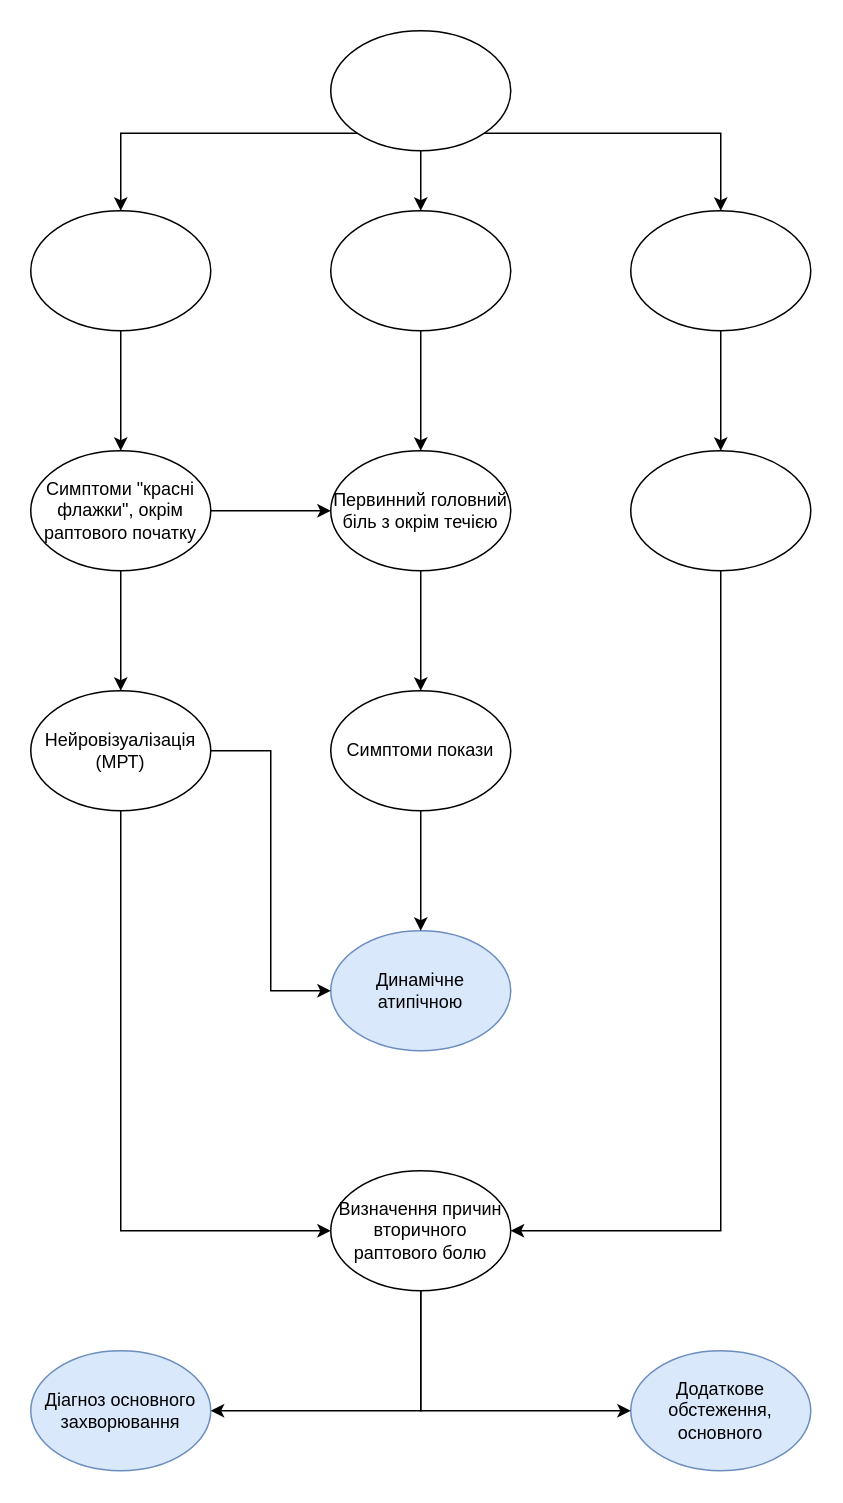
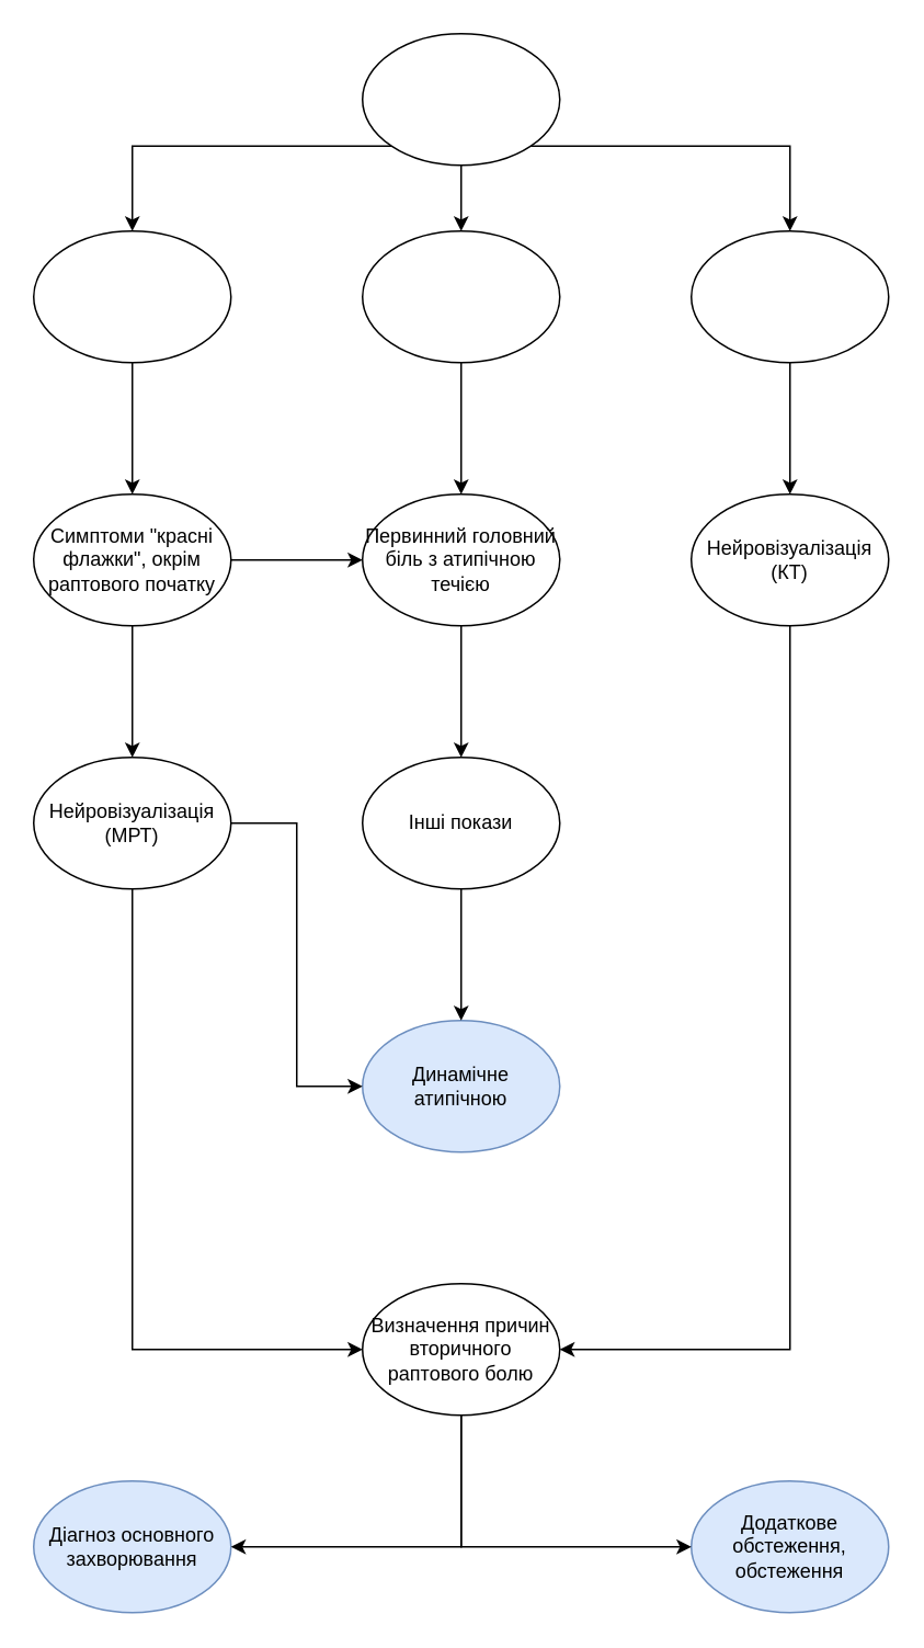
- <mxCell id="15" value="Первинний головний біль з окрім течією" style="text;html=1;strokeColor=none;fillColor=none;align=center;verticalAlign=middle;whiteSpace=wrap;rounded=0;" vertex="1" parent="13"><mxGeometry y="25" width="120" height="30" as="geometry" /></mxCell>
+ <mxCell id="15" value="Первинний головний біль з атипічною течією" style="text;html=1;strokeColor=none;fillColor=none;align=center;verticalAlign=middle;whiteSpace=wrap;rounded=0;" vertex="1" parent="13"><mxGeometry y="25" width="120" height="30" as="geometry" /></mxCell>
+ <mxCell id="18" value="Нейровізуалізація (КТ)" style="text;html=1;strokeColor=none;fillColor=none;align=center;verticalAlign=middle;whiteSpace=wrap;rounded=0;" vertex="1" parent="16"><mxGeometry y="25" width="120" height="30" as="geometry" /></mxCell>
- <mxCell id="24" value="Симптоми покази" style="text;html=1;strokeColor=none;fillColor=none;align=center;verticalAlign=middle;whiteSpace=wrap;rounded=0;" vertex="1" parent="22"><mxGeometry y="25" width="120" height="30" as="geometry" /></mxCell>
+ <mxCell id="24" value="Інші покази" style="text;html=1;strokeColor=none;fillColor=none;align=center;verticalAlign=middle;whiteSpace=wrap;rounded=0;" vertex="1" parent="22"><mxGeometry y="25" width="120" height="30" as="geometry" /></mxCell>
- <mxCell id="49" value="Додаткове обстеження, основного" style="text;html=1;strokeColor=none;fillColor=none;align=center;verticalAlign=middle;whiteSpace=wrap;rounded=0;" vertex="1" parent="47"><mxGeometry y="25" width="120" height="30" as="geometry" /></mxCell>
+ <mxCell id="49" value="Додаткове обстеження, обстеження" style="text;html=1;strokeColor=none;fillColor=none;align=center;verticalAlign=middle;whiteSpace=wrap;rounded=0;" vertex="1" parent="47"><mxGeometry y="25" width="120" height="30" as="geometry" /></mxCell>
